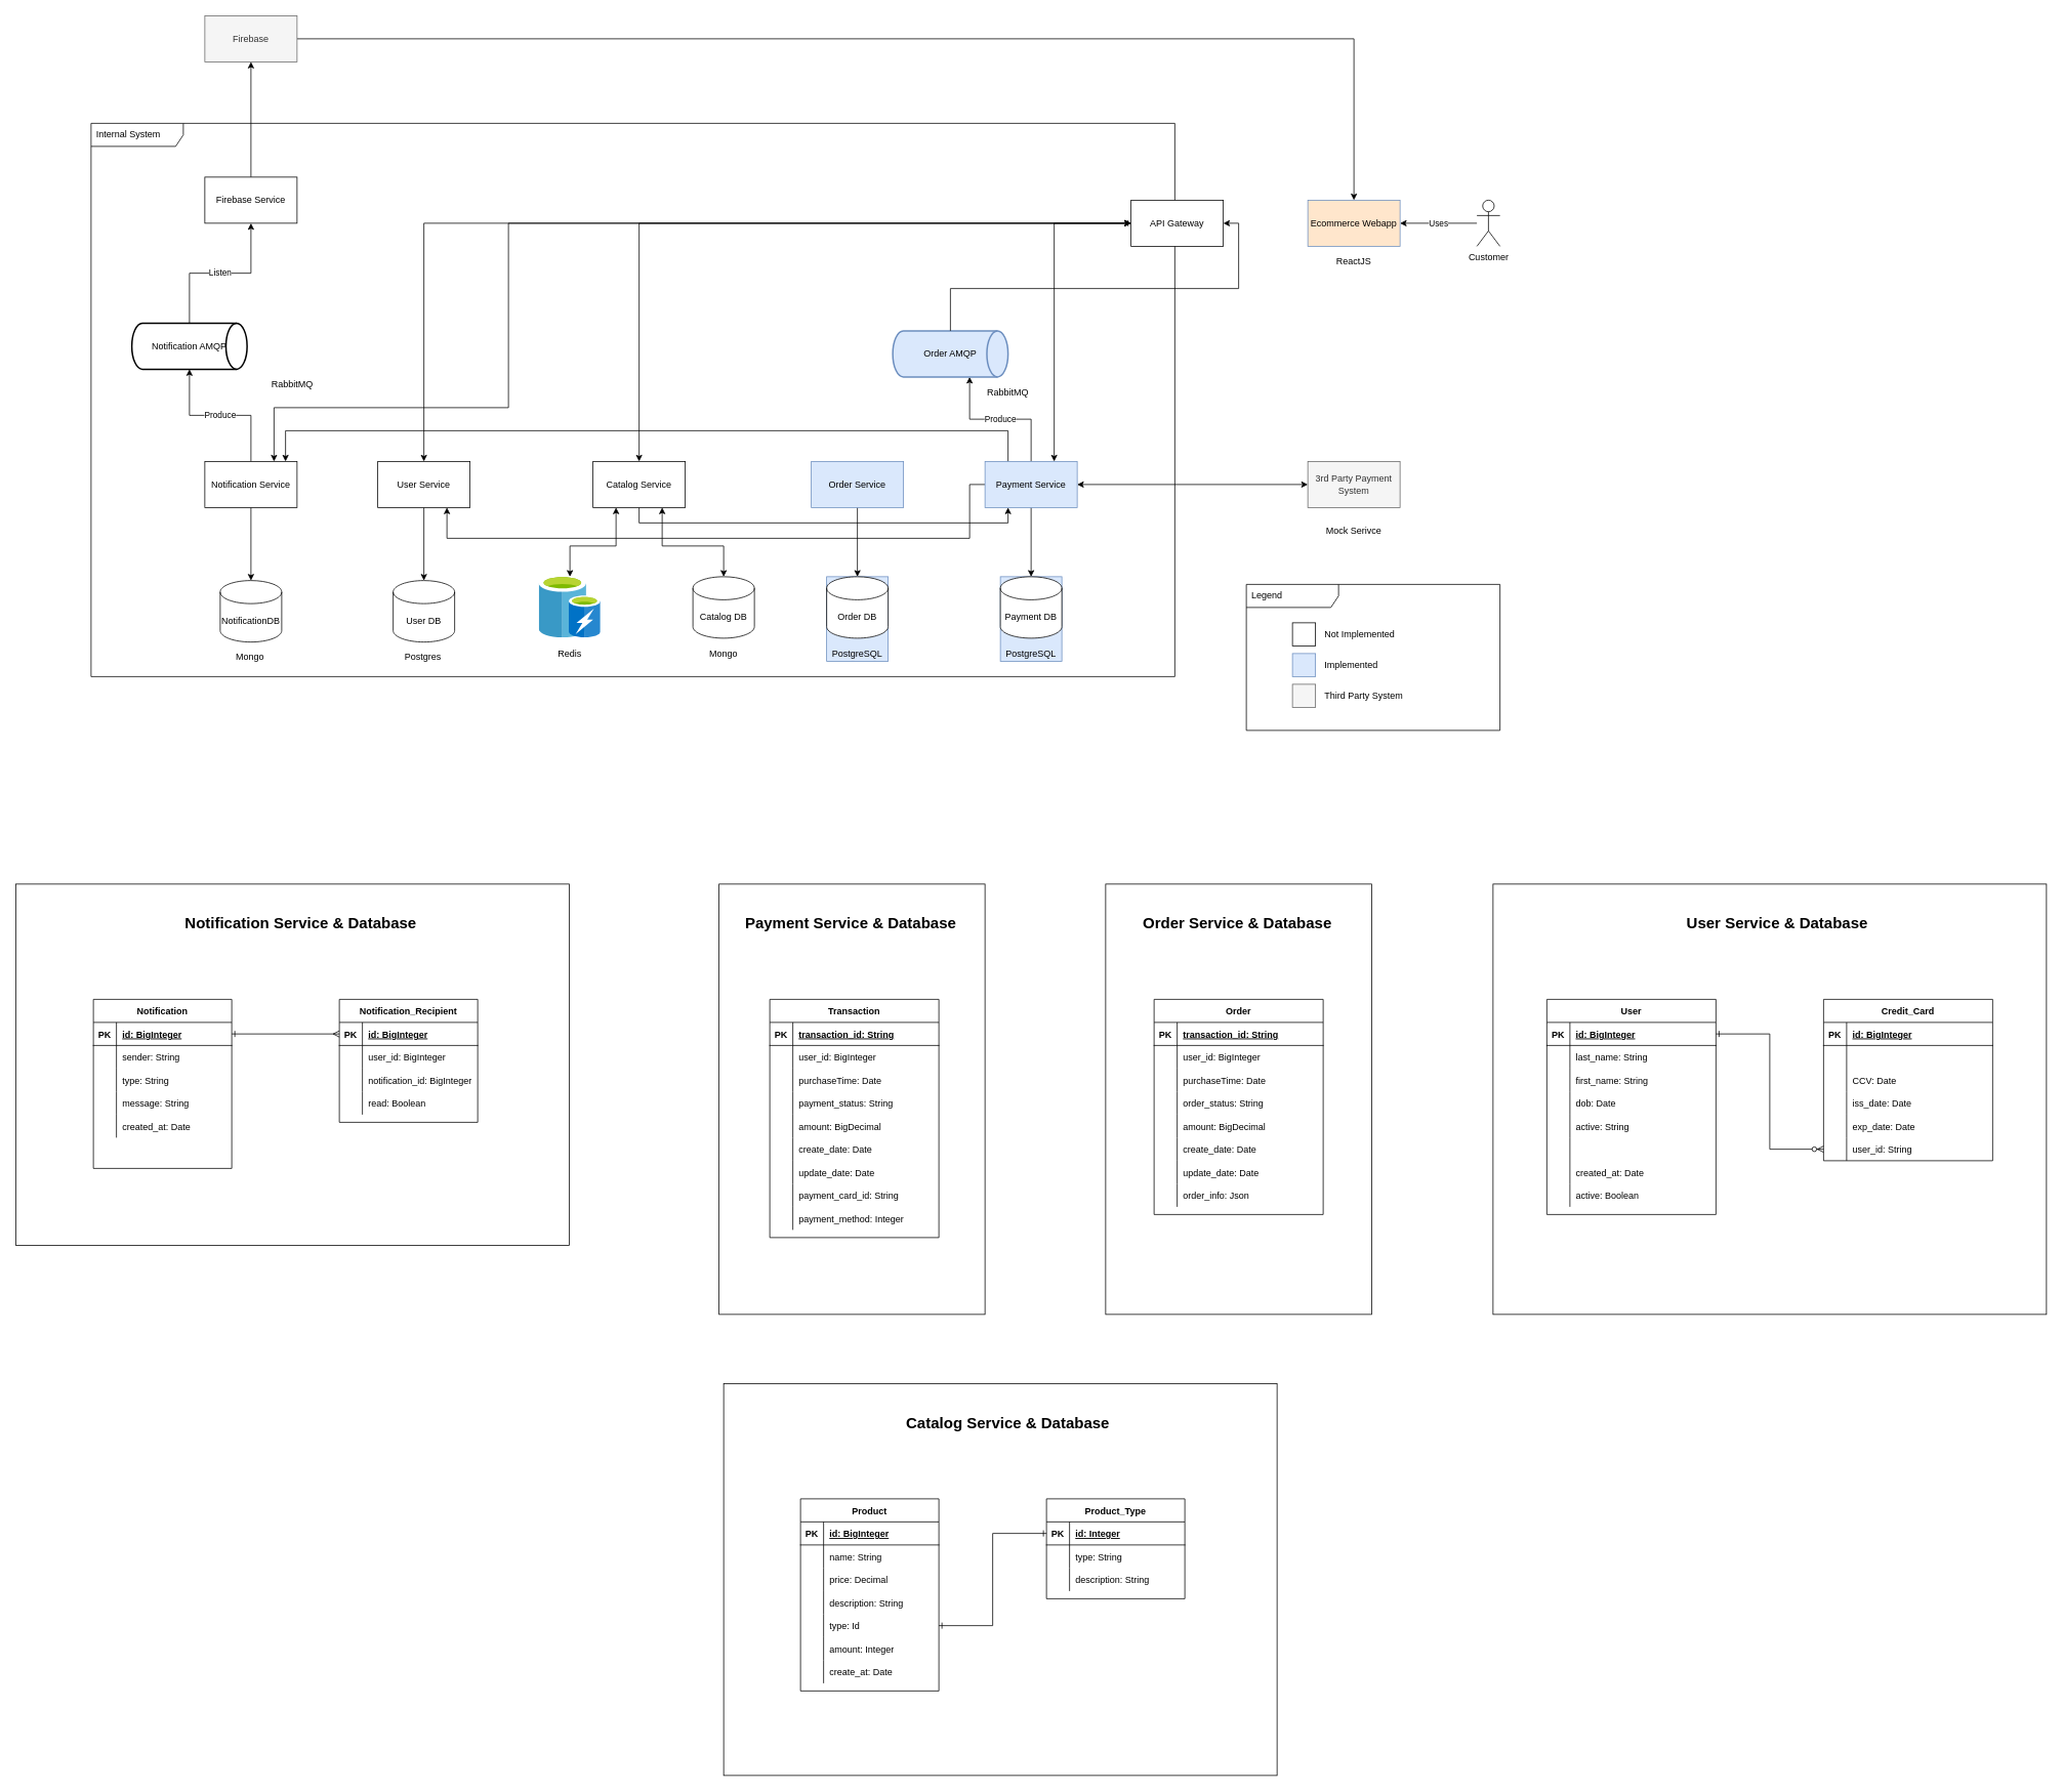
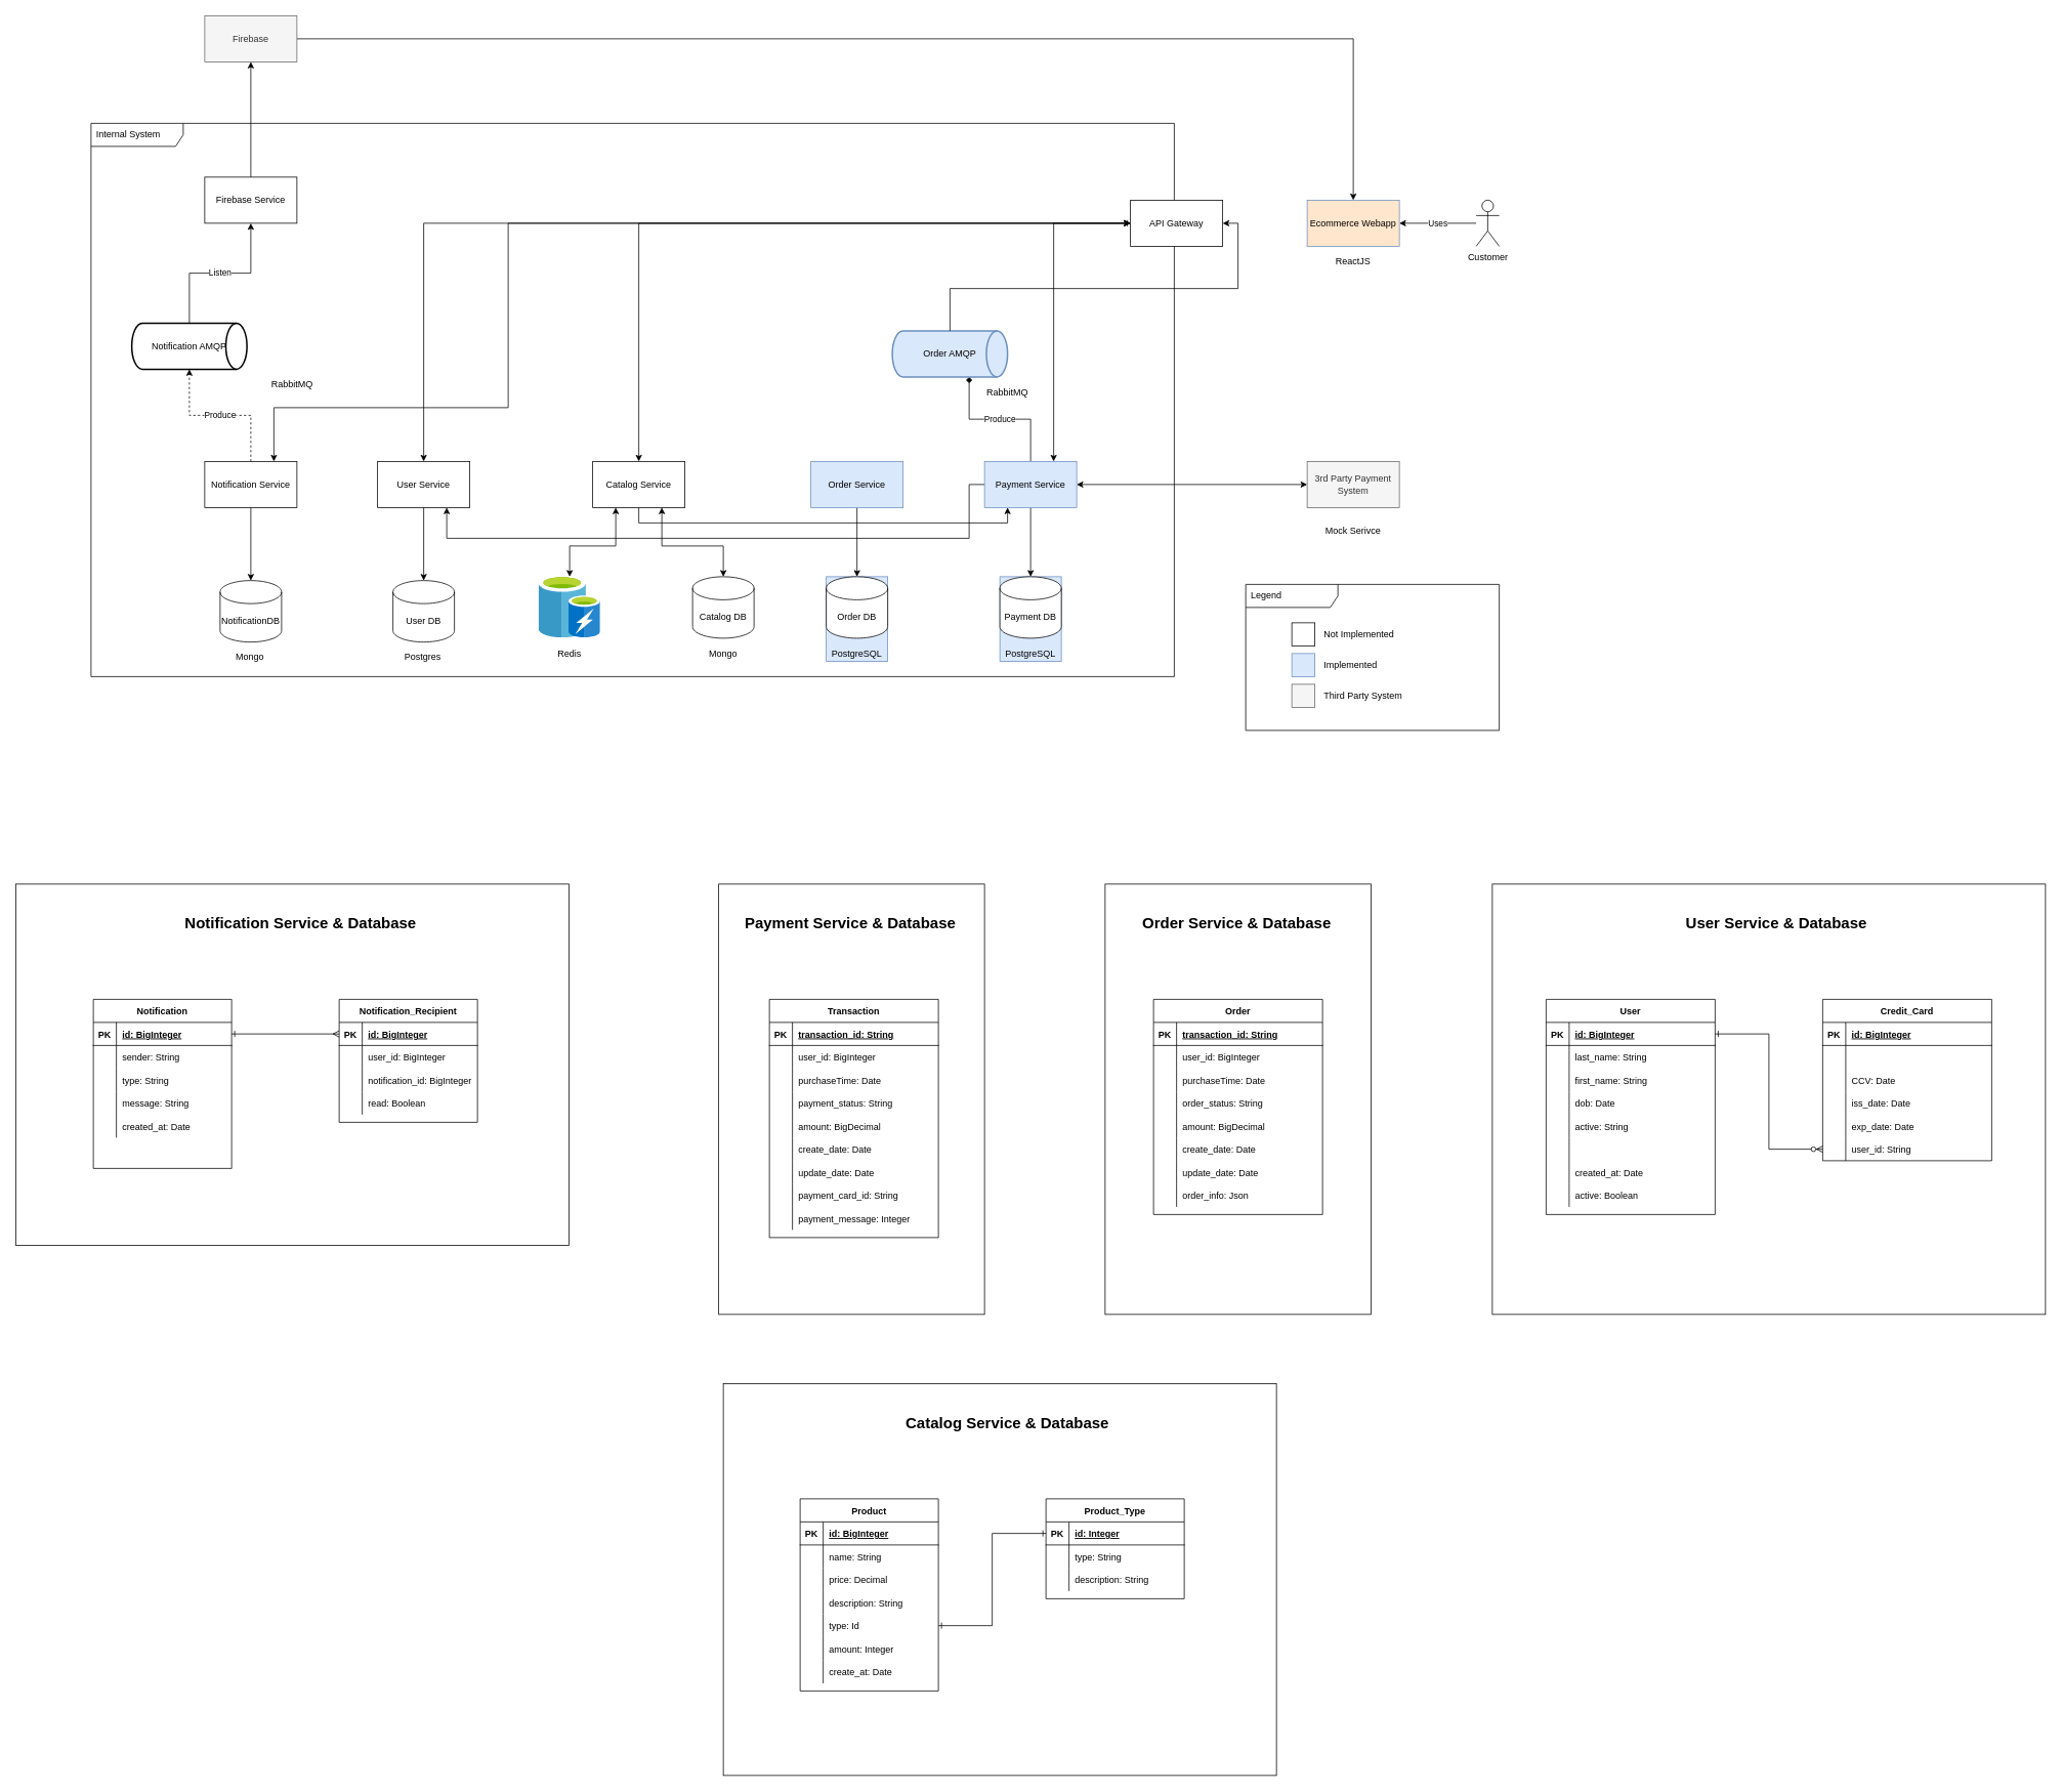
- <mxCell id="7" value="Produce" style="edgeStyle=orthogonalEdgeStyle;rounded=0;orthogonalLoop=1;jettySize=auto;html=1;" parent="1" source="12" target="15" edge="1"><mxGeometry relative="1" as="geometry"><Array as="points"><mxPoint x="1341" y="545" /><mxPoint x="1261" y="545" /></Array></mxGeometry></mxCell>
+ <mxCell id="7" value="Produce" style="edgeStyle=orthogonalEdgeStyle;rounded=0;orthogonalLoop=1;jettySize=auto;html=1;endArrow=diamond;" parent="1" source="12" target="15" edge="1"><mxGeometry relative="1" as="geometry"><Array as="points"><mxPoint x="1341" y="545" /><mxPoint x="1261" y="545" /></Array></mxGeometry></mxCell>
- <mxCell id="28" value="Produce" style="edgeStyle=orthogonalEdgeStyle;rounded=0;orthogonalLoop=1;jettySize=auto;html=1;entryX=0.5;entryY=1;entryDx=0;entryDy=0;entryPerimeter=0;" parent="1" source="30" target="40" edge="1"><mxGeometry relative="1" as="geometry" /></mxCell>
+ <mxCell id="28" value="Produce" style="edgeStyle=orthogonalEdgeStyle;rounded=0;orthogonalLoop=1;jettySize=auto;html=1;entryX=0.5;entryY=1;entryDx=0;entryDy=0;entryPerimeter=0;dashed=1;" parent="1" source="30" target="40" edge="1"><mxGeometry relative="1" as="geometry" /></mxCell>
- <mxCell id="10" style="edgeStyle=orthogonalEdgeStyle;rounded=0;orthogonalLoop=1;jettySize=auto;html=1;fontSize=20;startArrow=none;startFill=0;endArrow=classic;endFill=1;" parent="1" source="12" target="30" edge="1"><mxGeometry relative="1" as="geometry"><Array as="points"><mxPoint x="1311" y="560" /><mxPoint x="371" y="560" /></Array></mxGeometry></mxCell>
- <mxCell id="96" value="payment_method: Integer" style="shape=partialRectangle;connectable=0;fillColor=none;top=0;left=0;bottom=0;right=0;align=left;spacingLeft=6;overflow=hidden;" parent="94" vertex="1"><mxGeometry x="30" width="190" height="30" as="geometry" /></mxCell>
+ <mxCell id="96" value="payment_message: Integer" style="shape=partialRectangle;connectable=0;fillColor=none;top=0;left=0;bottom=0;right=0;align=left;spacingLeft=6;overflow=hidden;" parent="94" vertex="1"><mxGeometry x="30" width="190" height="30" as="geometry" /></mxCell>
